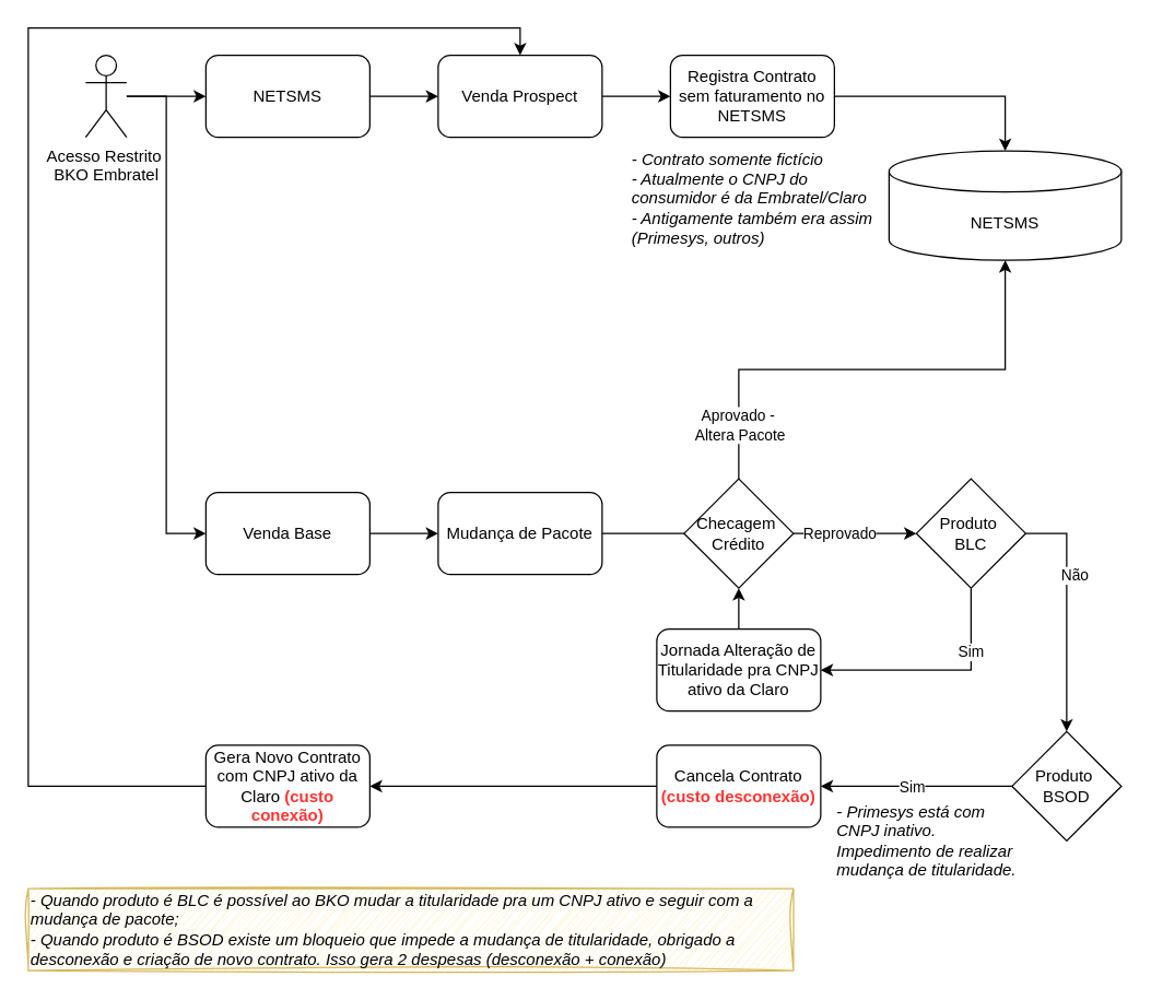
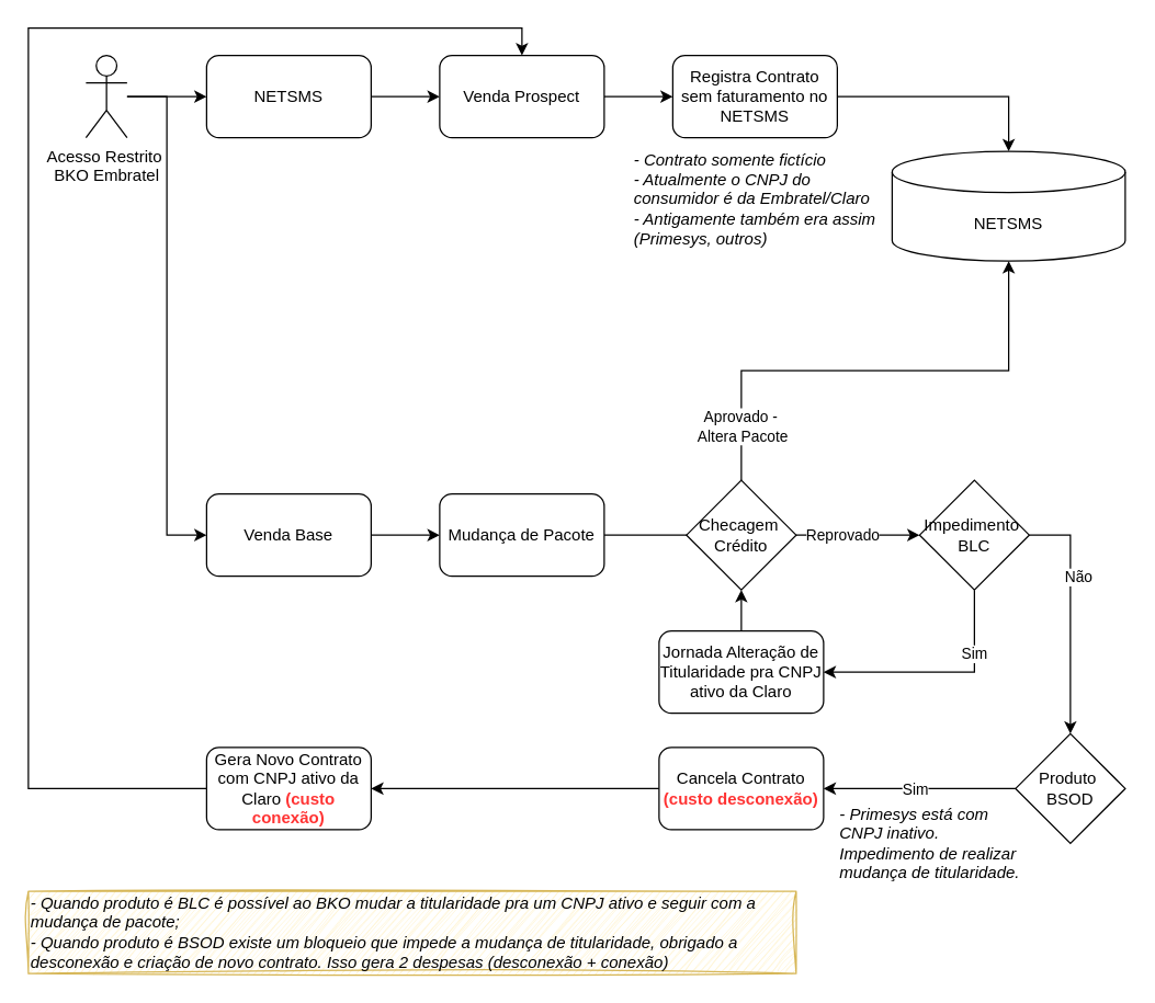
- <mxCell id="36" value="Produto&amp;nbsp;&lt;div&gt;BLC&lt;/div&gt;" style="rhombus;whiteSpace=wrap;html=1;" vertex="1" parent="1"><mxGeometry x="670" y="350" width="80" height="80" as="geometry" /></mxCell>
+ <mxCell id="36" value="Impedimento&amp;nbsp;&lt;div&gt;BLC&lt;/div&gt;" style="rhombus;whiteSpace=wrap;html=1;" vertex="1" parent="1"><mxGeometry x="670" y="350" width="80" height="80" as="geometry" /></mxCell>
